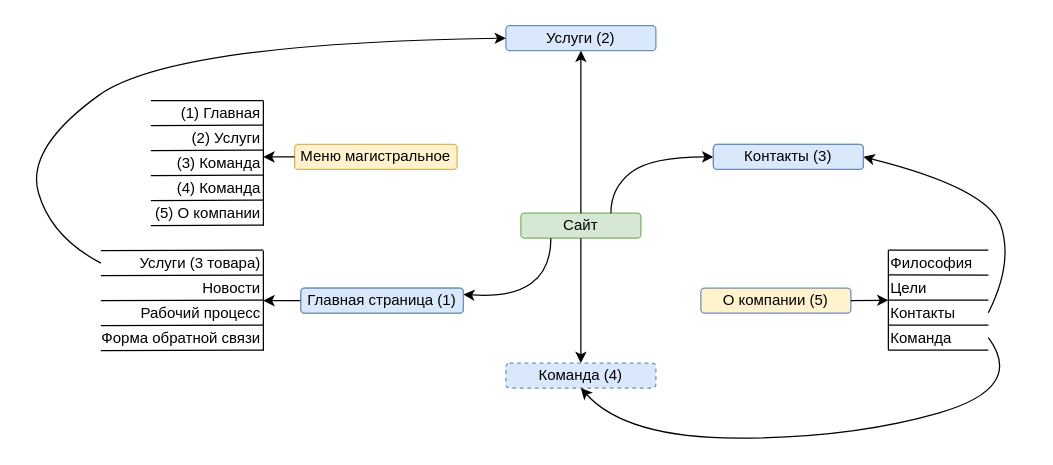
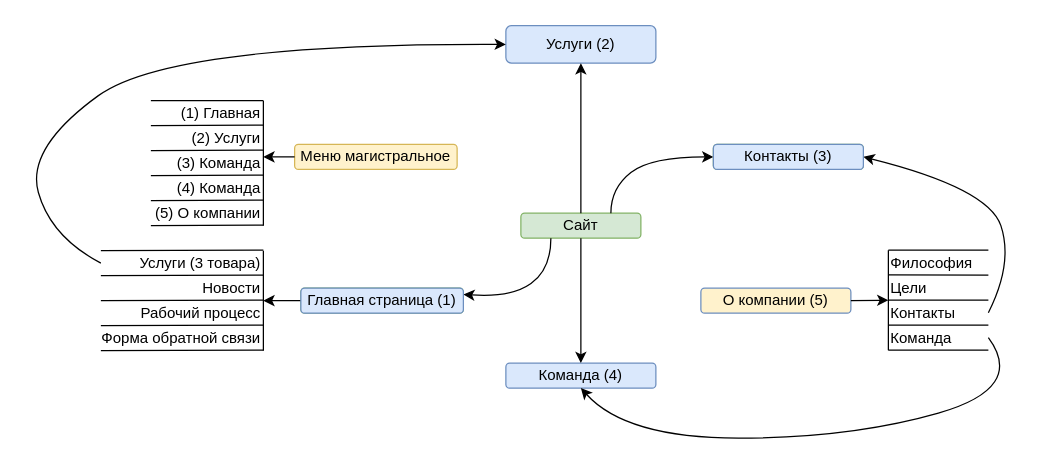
- <mxCell id="36" value="Услуги (2)" style="rounded=1;whiteSpace=wrap;html=1;fillColor=#dae8fc;strokeColor=#6c8ebf;" vertex="1" parent="1"><mxGeometry x="404" y="20" width="120" height="20" as="geometry" /></mxCell>
+ <mxCell id="36" value="Услуги (2)" style="rounded=1;whiteSpace=wrap;html=1;fillColor=#dae8fc;strokeColor=#6c8ebf;" vertex="1" parent="1"><mxGeometry x="404" y="20" width="120" height="30" as="geometry" /></mxCell>
- <mxCell id="5" value="Команда (4)" style="rounded=1;whiteSpace=wrap;html=1;fillColor=#dae8fc;strokeColor=#6c8ebf;dashed=1;" vertex="1" parent="1"><mxGeometry x="404" y="290" width="120" height="20" as="geometry" /></mxCell>
+ <mxCell id="5" value="Команда (4)" style="rounded=1;whiteSpace=wrap;html=1;fillColor=#dae8fc;strokeColor=#6c8ebf;" vertex="1" parent="1"><mxGeometry x="404" y="290" width="120" height="20" as="geometry" /></mxCell>
